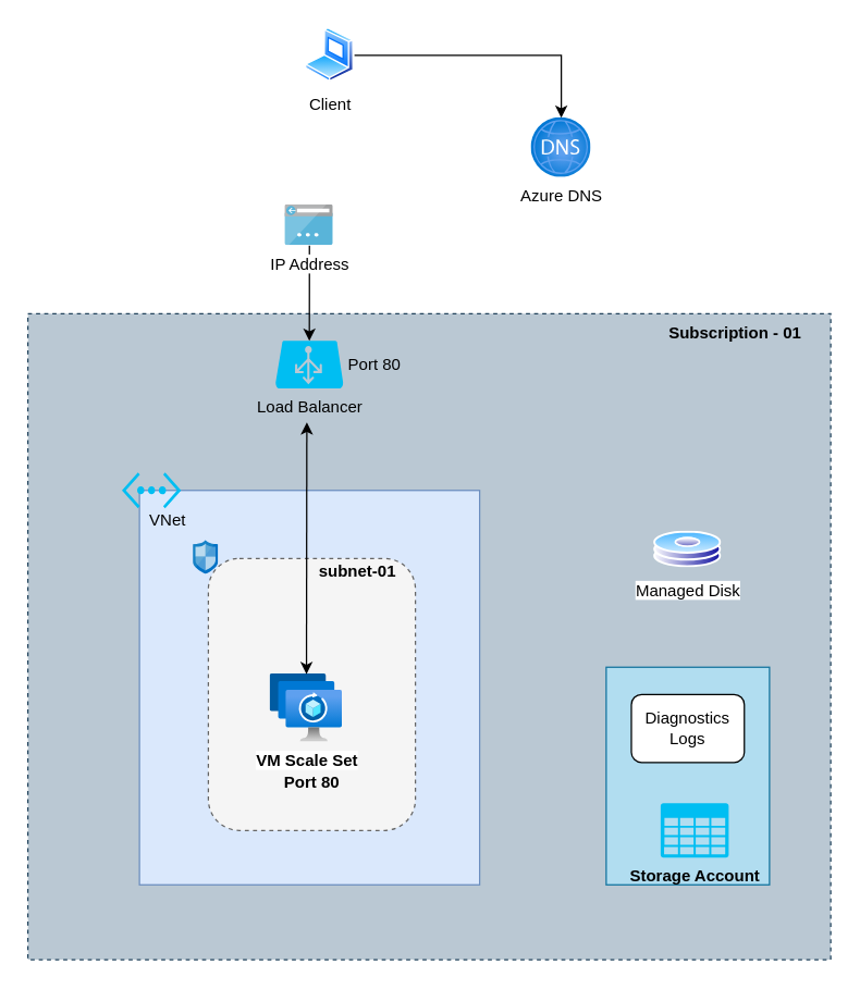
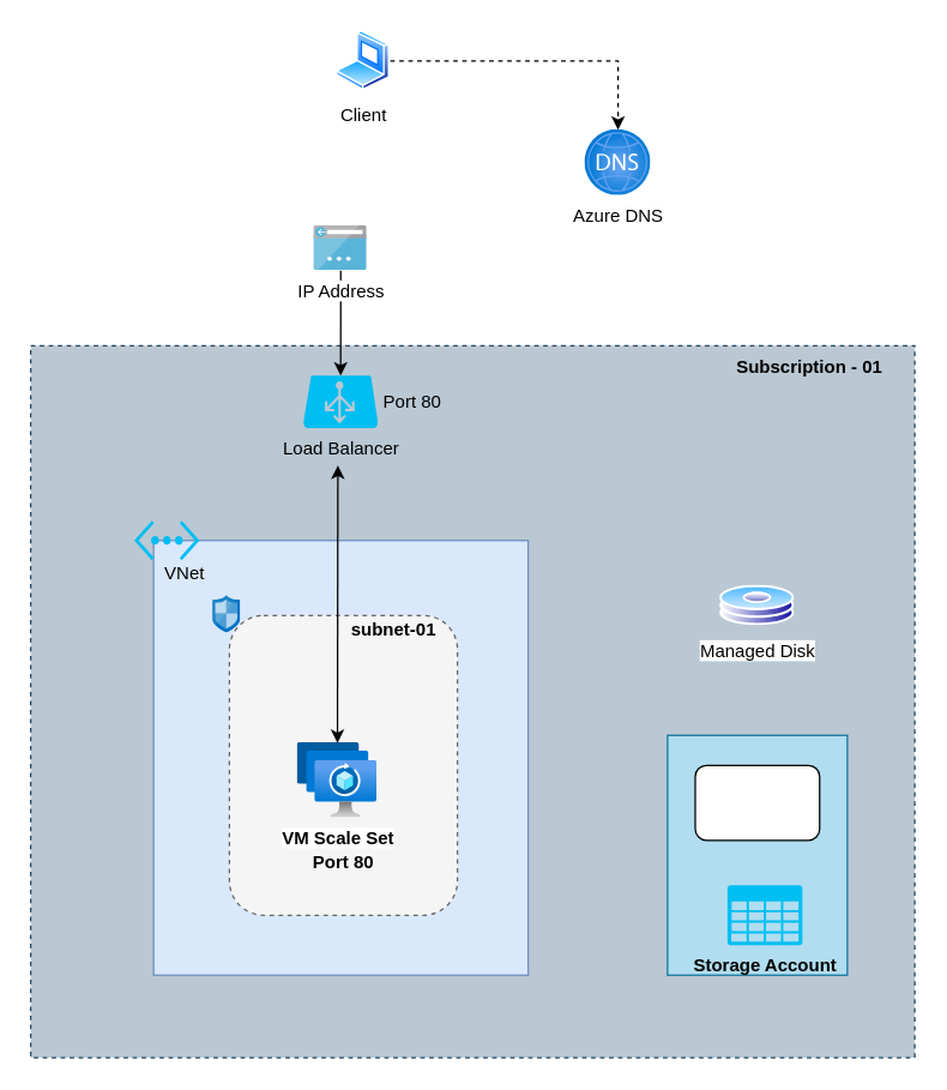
- <mxCell id="4" style="edgeStyle=orthogonalEdgeStyle;rounded=0;orthogonalLoop=1;jettySize=auto;html=1;" parent="1" source="5" target="8" edge="1"><mxGeometry relative="1" as="geometry" /></mxCell>
+ <mxCell id="4" style="edgeStyle=orthogonalEdgeStyle;rounded=0;orthogonalLoop=1;jettySize=auto;html=1;dashed=1;" parent="1" source="5" target="8" edge="1"><mxGeometry relative="1" as="geometry" /></mxCell>
- <mxCell id="22" value="Diagnostics Logs" style="text;strokeColor=none;align=center;fillColor=none;html=1;verticalAlign=middle;whiteSpace=wrap;rounded=0;" vertex="1" parent="1"><mxGeometry x="475" y="520" width="60" height="30" as="geometry" /></mxCell>
